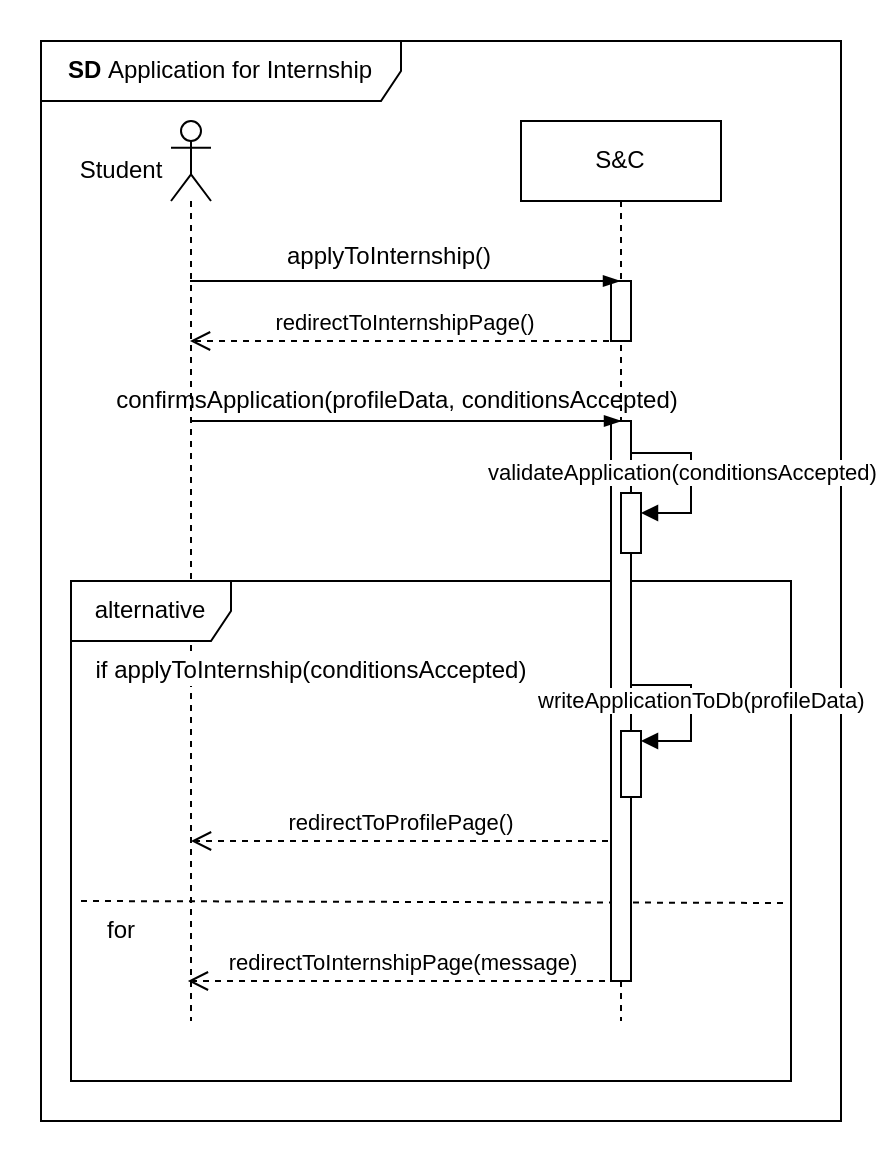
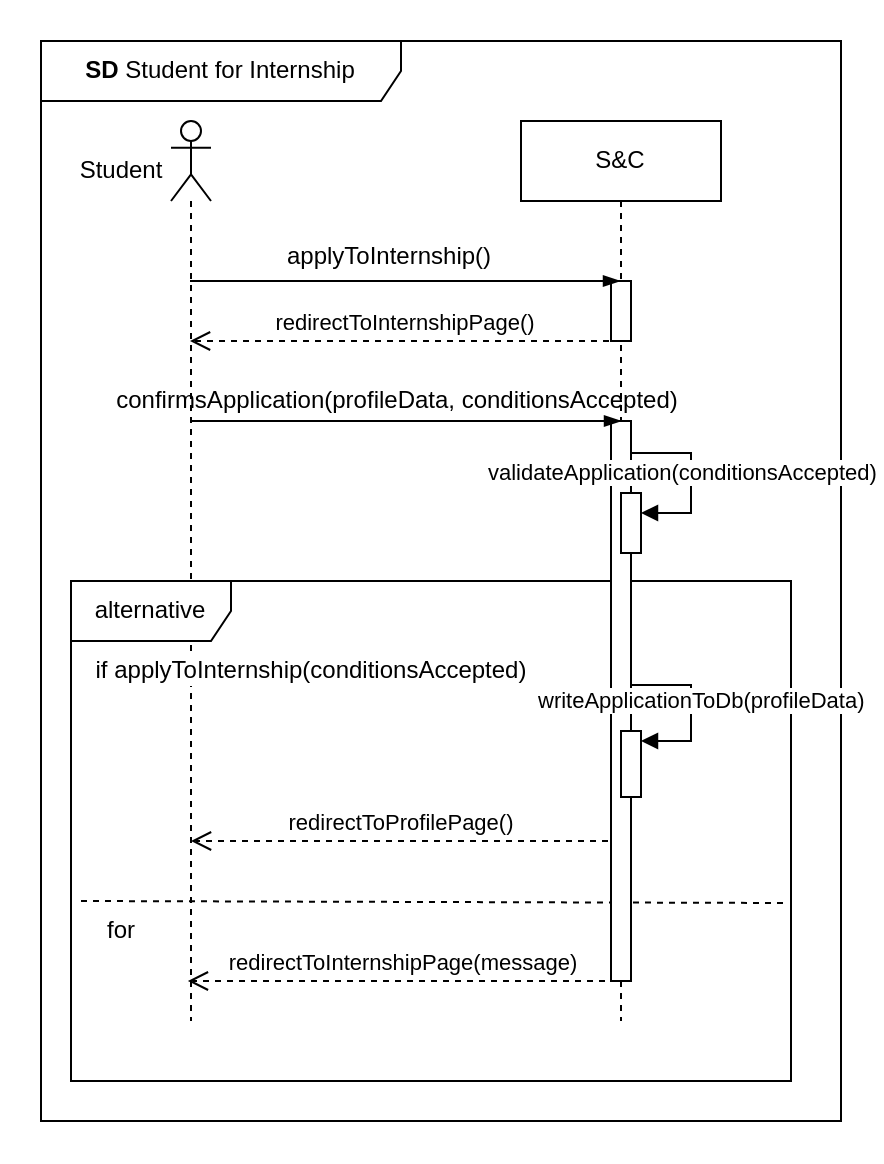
- <mxCell id="7" value="&lt;b&gt;SD&lt;/b&gt;&amp;nbsp;Application for Internship" style="shape=umlFrame;whiteSpace=wrap;html=1;pointerEvents=0;width=180;height=30;" parent="1" vertex="1"><mxGeometry x="20" width="400" height="540" as="geometry" y="20" /></mxCell>
+ <mxCell id="7" value="&lt;b&gt;SD&lt;/b&gt;&amp;nbsp;Student for Internship" style="shape=umlFrame;whiteSpace=wrap;html=1;pointerEvents=0;width=180;height=30;" parent="1" vertex="1"><mxGeometry x="20" width="400" height="540" as="geometry" y="20" /></mxCell>
